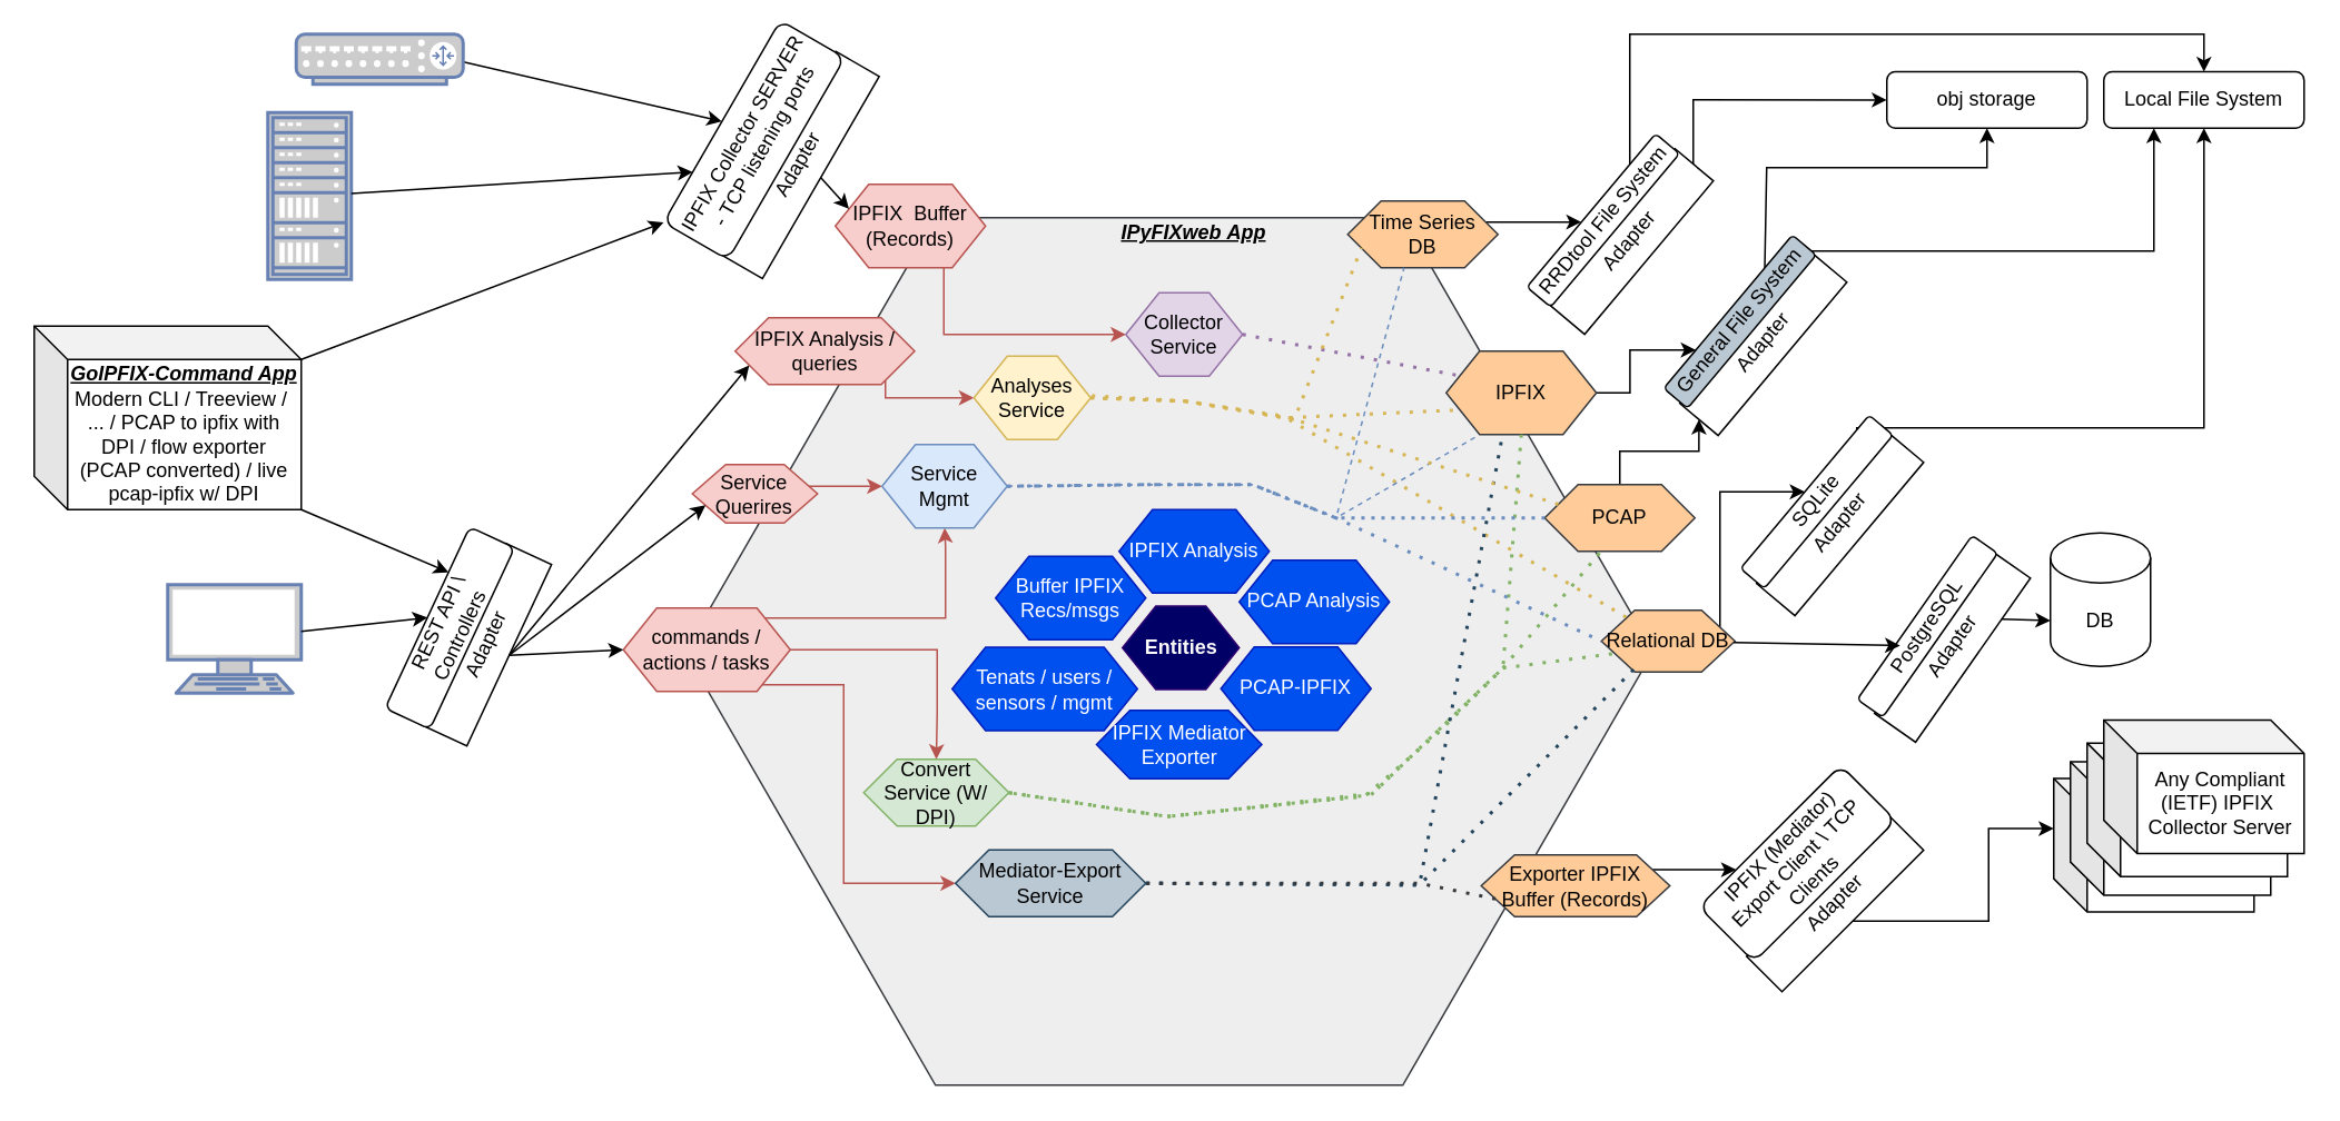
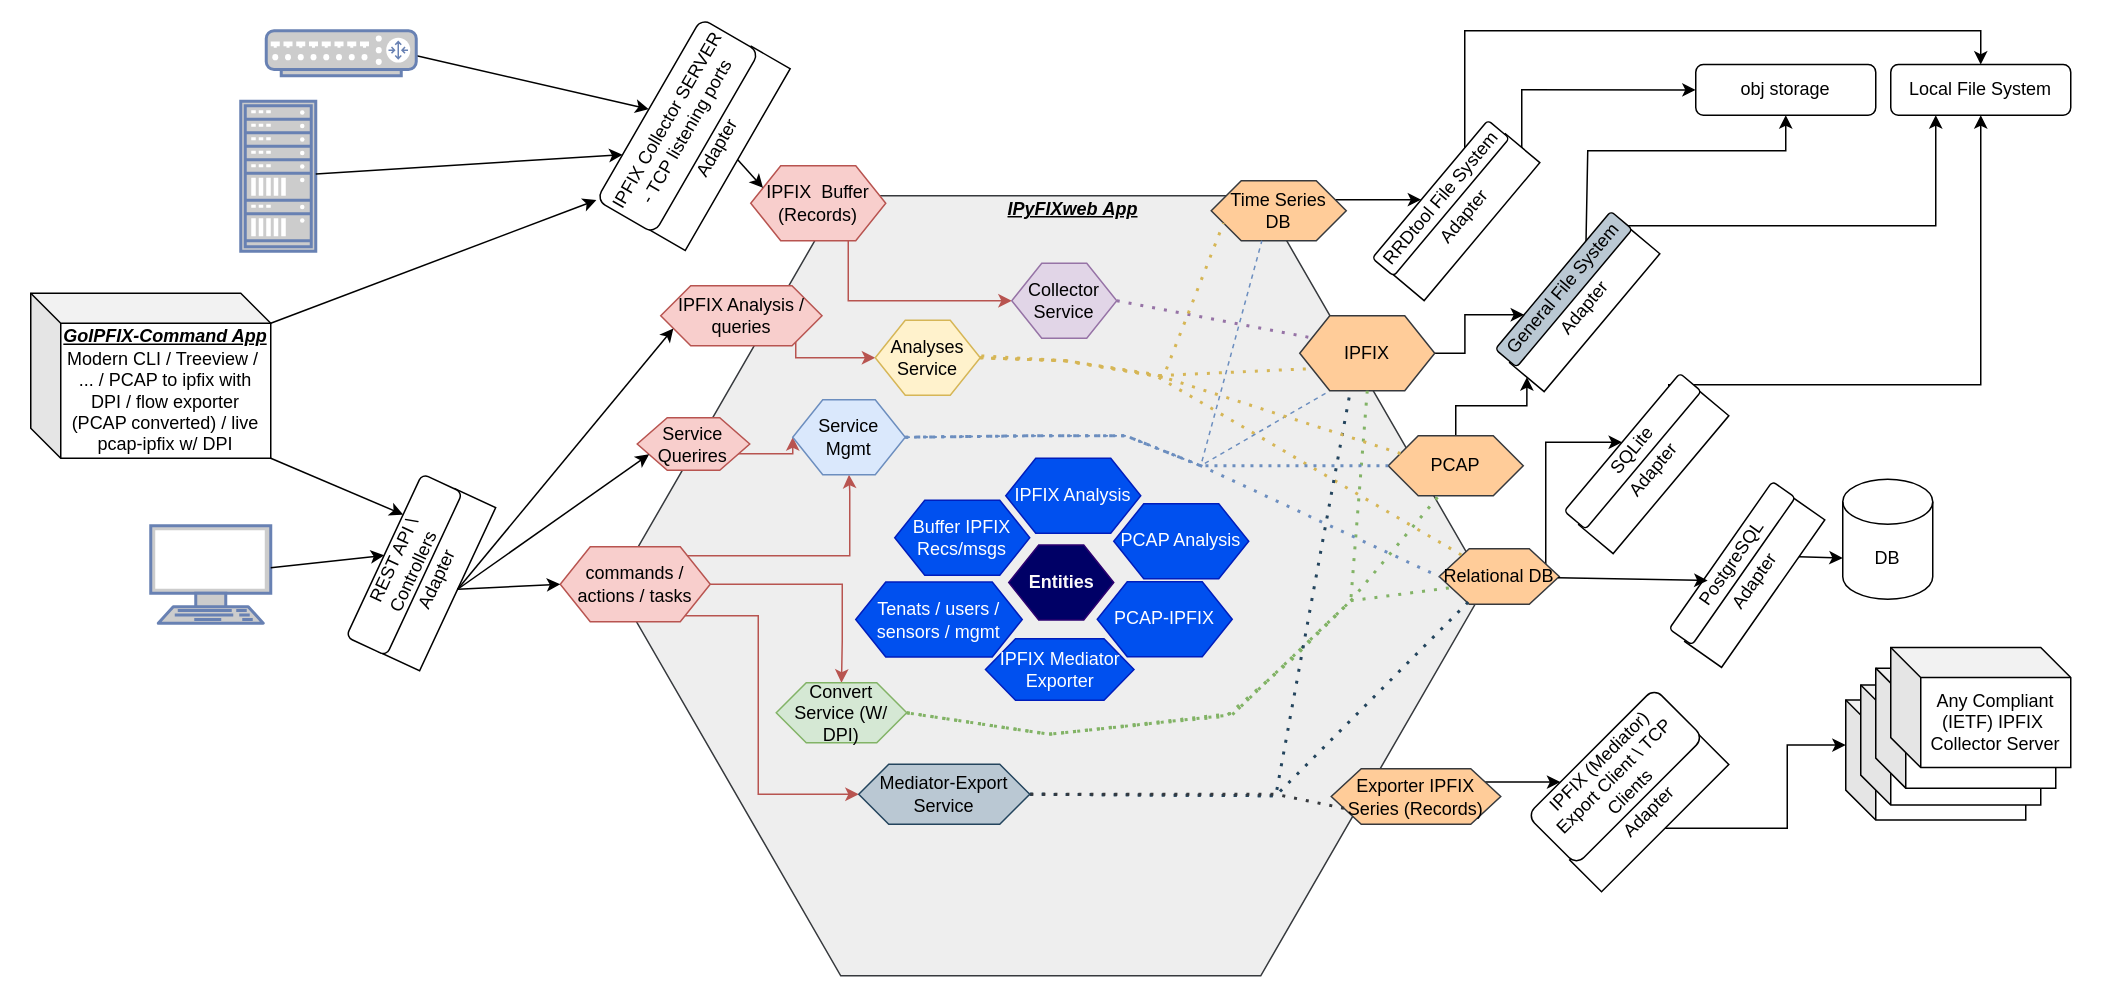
- <mxCell id="11" value="Service Querires" style="shape=hexagon;perimeter=hexagonPerimeter2;whiteSpace=wrap;html=1;fixedSize=1;fillColor=#f8cecc;strokeColor=#b85450;" parent="1" vertex="1"><mxGeometry x="414.33" y="278" width="75" height="35" as="geometry" /></mxCell>
+ <mxCell id="11" value="Service Querires" style="shape=hexagon;perimeter=hexagonPerimeter2;whiteSpace=wrap;html=1;fixedSize=1;fillColor=#f8cecc;strokeColor=#b85450;" parent="1" vertex="1"><mxGeometry x="424.33" y="278" width="75" height="35" as="geometry" /></mxCell>
- <mxCell id="82" value="Exporter IPFIX Buffer (Records)" style="shape=hexagon;perimeter=hexagonPerimeter2;whiteSpace=wrap;html=1;fixedSize=1;fillColor=#ffcc99;strokeColor=#36393d;" parent="1" vertex="1"><mxGeometry x="887" y="512" width="113" height="37" as="geometry" /></mxCell>
+ <mxCell id="82" value="Exporter IPFIX Series (Records)" style="shape=hexagon;perimeter=hexagonPerimeter2;whiteSpace=wrap;html=1;fixedSize=1;fillColor=#ffcc99;strokeColor=#36393d;" parent="1" vertex="1"><mxGeometry x="887" y="512" width="113" height="37" as="geometry" /></mxCell>
